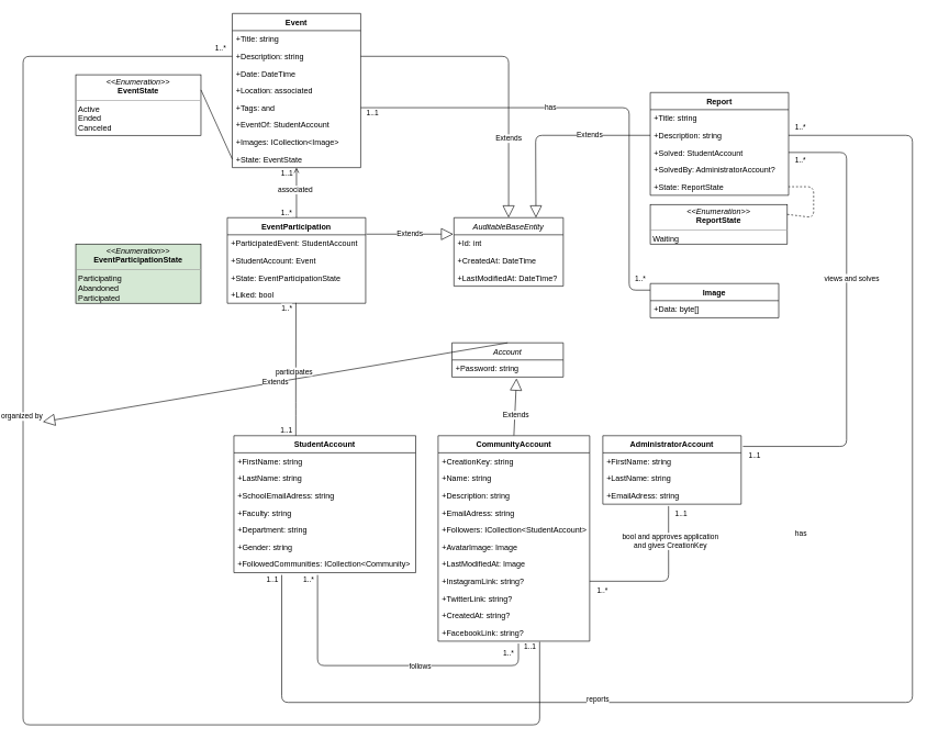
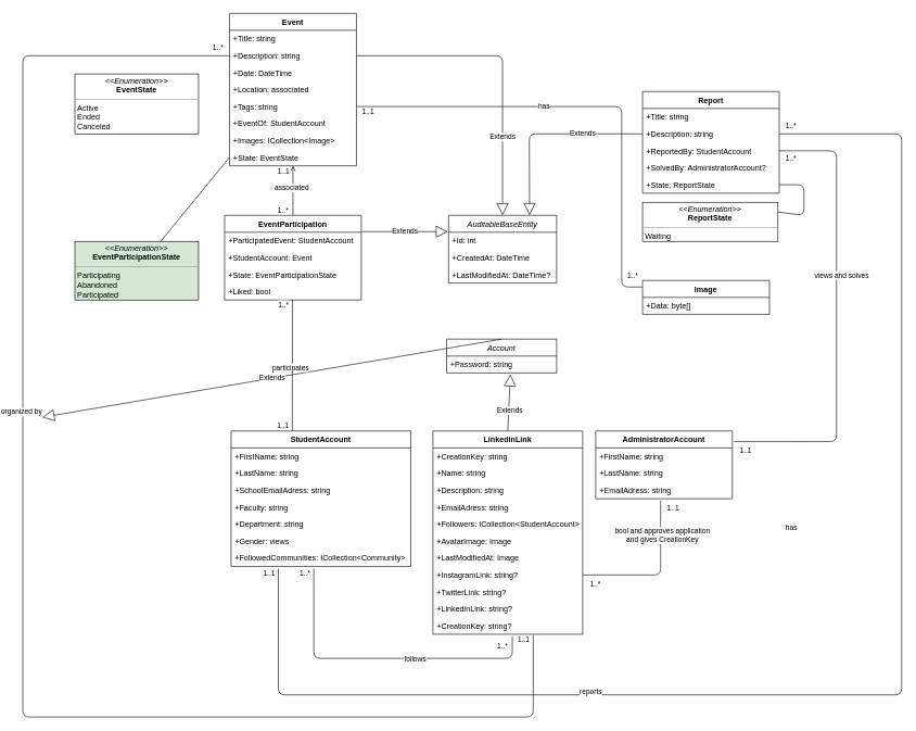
- <mxCell id="63" value="+Tags: and" style="text;strokeColor=none;fillColor=none;align=left;verticalAlign=top;spacingLeft=4;spacingRight=4;overflow=hidden;rotatable=0;points=[[0,0.5],[1,0.5]];portConstraint=eastwest;" parent="58" vertex="1"><mxGeometry y="130" width="195" height="26" as="geometry" /></mxCell>
+ <mxCell id="63" value="+Tags: string" style="text;strokeColor=none;fillColor=none;align=left;verticalAlign=top;spacingLeft=4;spacingRight=4;overflow=hidden;rotatable=0;points=[[0,0.5],[1,0.5]];portConstraint=eastwest;" parent="58" vertex="1"><mxGeometry y="130" width="195" height="26" as="geometry" /></mxCell>
- <mxCell id="37" value="" style="endArrow=none;html=1;exitX=0;exitY=0.5;exitDx=0;exitDy=0;entryX=1;entryY=0.25;entryDx=0;entryDy=0;" edge="1" parent="1" source="66" target="22"><mxGeometry width="50" height="50" relative="1" as="geometry"><mxPoint x="1160" y="390" as="sourcePoint" /><mxPoint x="1187" y="241" as="targetPoint" /></mxGeometry></mxCell>
+ <mxCell id="37" value="" style="endArrow=none;html=1;exitX=0;exitY=0.5;exitDx=0;exitDy=0;" edge="1" parent="1" source="66" target="38"><mxGeometry width="50" height="50" relative="1" as="geometry"><mxPoint x="1160" y="390" as="sourcePoint" /><mxPoint x="1187" y="241" as="targetPoint" /></mxGeometry></mxCell>
- <mxCell id="48" value="+Solved: StudentAccount" style="text;strokeColor=none;fillColor=none;align=left;verticalAlign=top;spacingLeft=4;spacingRight=4;overflow=hidden;rotatable=0;points=[[0,0.5],[1,0.5]];portConstraint=eastwest;" vertex="1" parent="45"><mxGeometry y="78" width="210" height="26" as="geometry" /></mxCell>
+ <mxCell id="48" value="+ReportedBy: StudentAccount" style="text;strokeColor=none;fillColor=none;align=left;verticalAlign=top;spacingLeft=4;spacingRight=4;overflow=hidden;rotatable=0;points=[[0,0.5],[1,0.5]];portConstraint=eastwest;" vertex="1" parent="45"><mxGeometry y="78" width="210" height="26" as="geometry" /></mxCell>
- <mxCell id="54" value="" style="endArrow=none;html=1;exitX=1;exitY=0.25;exitDx=0;exitDy=0;entryX=1;entryY=0.5;entryDx=0;entryDy=0;dashed=1;" edge="1" parent="1" source="35" target="50"><mxGeometry width="50" height="50" relative="1" as="geometry"><mxPoint x="347.5" y="251" as="sourcePoint" /><mxPoint x="280" y="251" as="targetPoint" /><Array as="points"><mxPoint x="1220" y="330" /><mxPoint x="1220" y="283" /></Array></mxGeometry></mxCell>
+ <mxCell id="54" value="" style="endArrow=none;html=1;exitX=1;exitY=0.25;exitDx=0;exitDy=0;entryX=1;entryY=0.5;entryDx=0;entryDy=0;" edge="1" parent="1" source="35" target="50"><mxGeometry width="50" height="50" relative="1" as="geometry"><mxPoint x="347.5" y="251" as="sourcePoint" /><mxPoint x="280" y="251" as="targetPoint" /><Array as="points"><mxPoint x="1220" y="330" /><mxPoint x="1220" y="283" /></Array></mxGeometry></mxCell>
- <mxCell id="23" value="CommunityAccount" style="swimlane;fontStyle=1;align=center;verticalAlign=top;childLayout=stackLayout;horizontal=1;startSize=26;horizontalStack=0;resizeParent=1;resizeParentMax=0;resizeLast=0;collapsible=1;marginBottom=0;" parent="1" vertex="1"><mxGeometry x="650" y="661" width="230" height="312" as="geometry" /></mxCell>
+ <mxCell id="23" value="LinkedinLink" style="swimlane;fontStyle=1;align=center;verticalAlign=top;childLayout=stackLayout;horizontal=1;startSize=26;horizontalStack=0;resizeParent=1;resizeParentMax=0;resizeLast=0;collapsible=1;marginBottom=0;" parent="1" vertex="1"><mxGeometry x="650" y="661" width="230" height="312" as="geometry" /></mxCell>
- <mxCell id="15" value="+Gender: string" style="text;strokeColor=none;fillColor=none;align=left;verticalAlign=top;spacingLeft=4;spacingRight=4;overflow=hidden;rotatable=0;points=[[0,0.5],[1,0.5]];portConstraint=eastwest;" parent="9" vertex="1"><mxGeometry y="156" width="276" height="26" as="geometry" /></mxCell>
+ <mxCell id="15" value="+Gender: views" style="text;strokeColor=none;fillColor=none;align=left;verticalAlign=top;spacingLeft=4;spacingRight=4;overflow=hidden;rotatable=0;points=[[0,0.5],[1,0.5]];portConstraint=eastwest;" parent="9" vertex="1"><mxGeometry y="156" width="276" height="26" as="geometry" /></mxCell>
- <mxCell id="33" value="+CreatedAt: string?" style="text;strokeColor=none;fillColor=none;align=left;verticalAlign=top;spacingLeft=4;spacingRight=4;overflow=hidden;rotatable=0;points=[[0,0.5],[1,0.5]];portConstraint=eastwest;" parent="23" vertex="1"><mxGeometry y="260" width="230" height="26" as="geometry" /></mxCell>
+ <mxCell id="33" value="+LinkedinLink: string?" style="text;strokeColor=none;fillColor=none;align=left;verticalAlign=top;spacingLeft=4;spacingRight=4;overflow=hidden;rotatable=0;points=[[0,0.5],[1,0.5]];portConstraint=eastwest;" parent="23" vertex="1"><mxGeometry y="260" width="230" height="26" as="geometry" /></mxCell>
- <mxCell id="34" value="+FacebookLink: string?" style="text;strokeColor=none;fillColor=none;align=left;verticalAlign=top;spacingLeft=4;spacingRight=4;overflow=hidden;rotatable=0;points=[[0,0.5],[1,0.5]];portConstraint=eastwest;" parent="23" vertex="1"><mxGeometry y="286" width="230" height="26" as="geometry" /></mxCell>
+ <mxCell id="34" value="+CreationKey: string?" style="text;strokeColor=none;fillColor=none;align=left;verticalAlign=top;spacingLeft=4;spacingRight=4;overflow=hidden;rotatable=0;points=[[0,0.5],[1,0.5]];portConstraint=eastwest;" parent="23" vertex="1"><mxGeometry y="286" width="230" height="26" as="geometry" /></mxCell>
